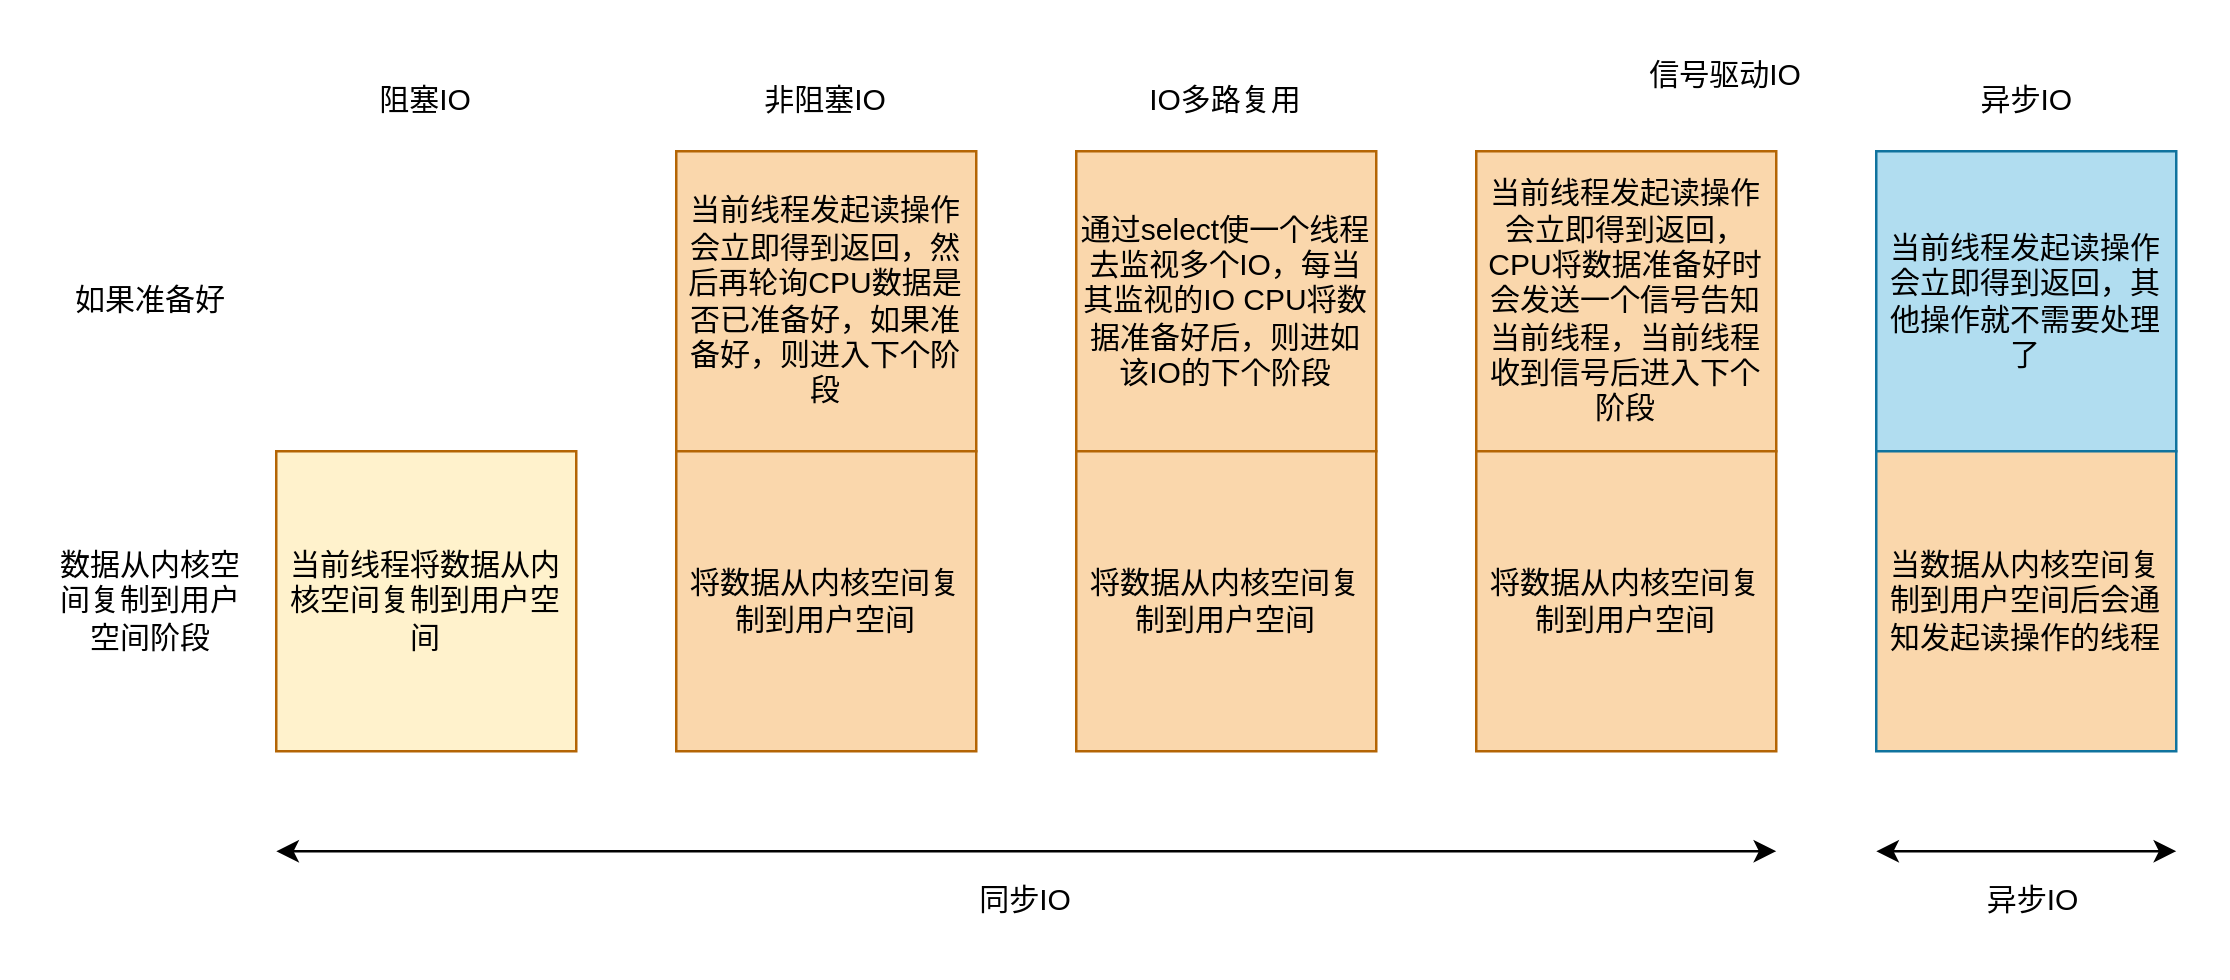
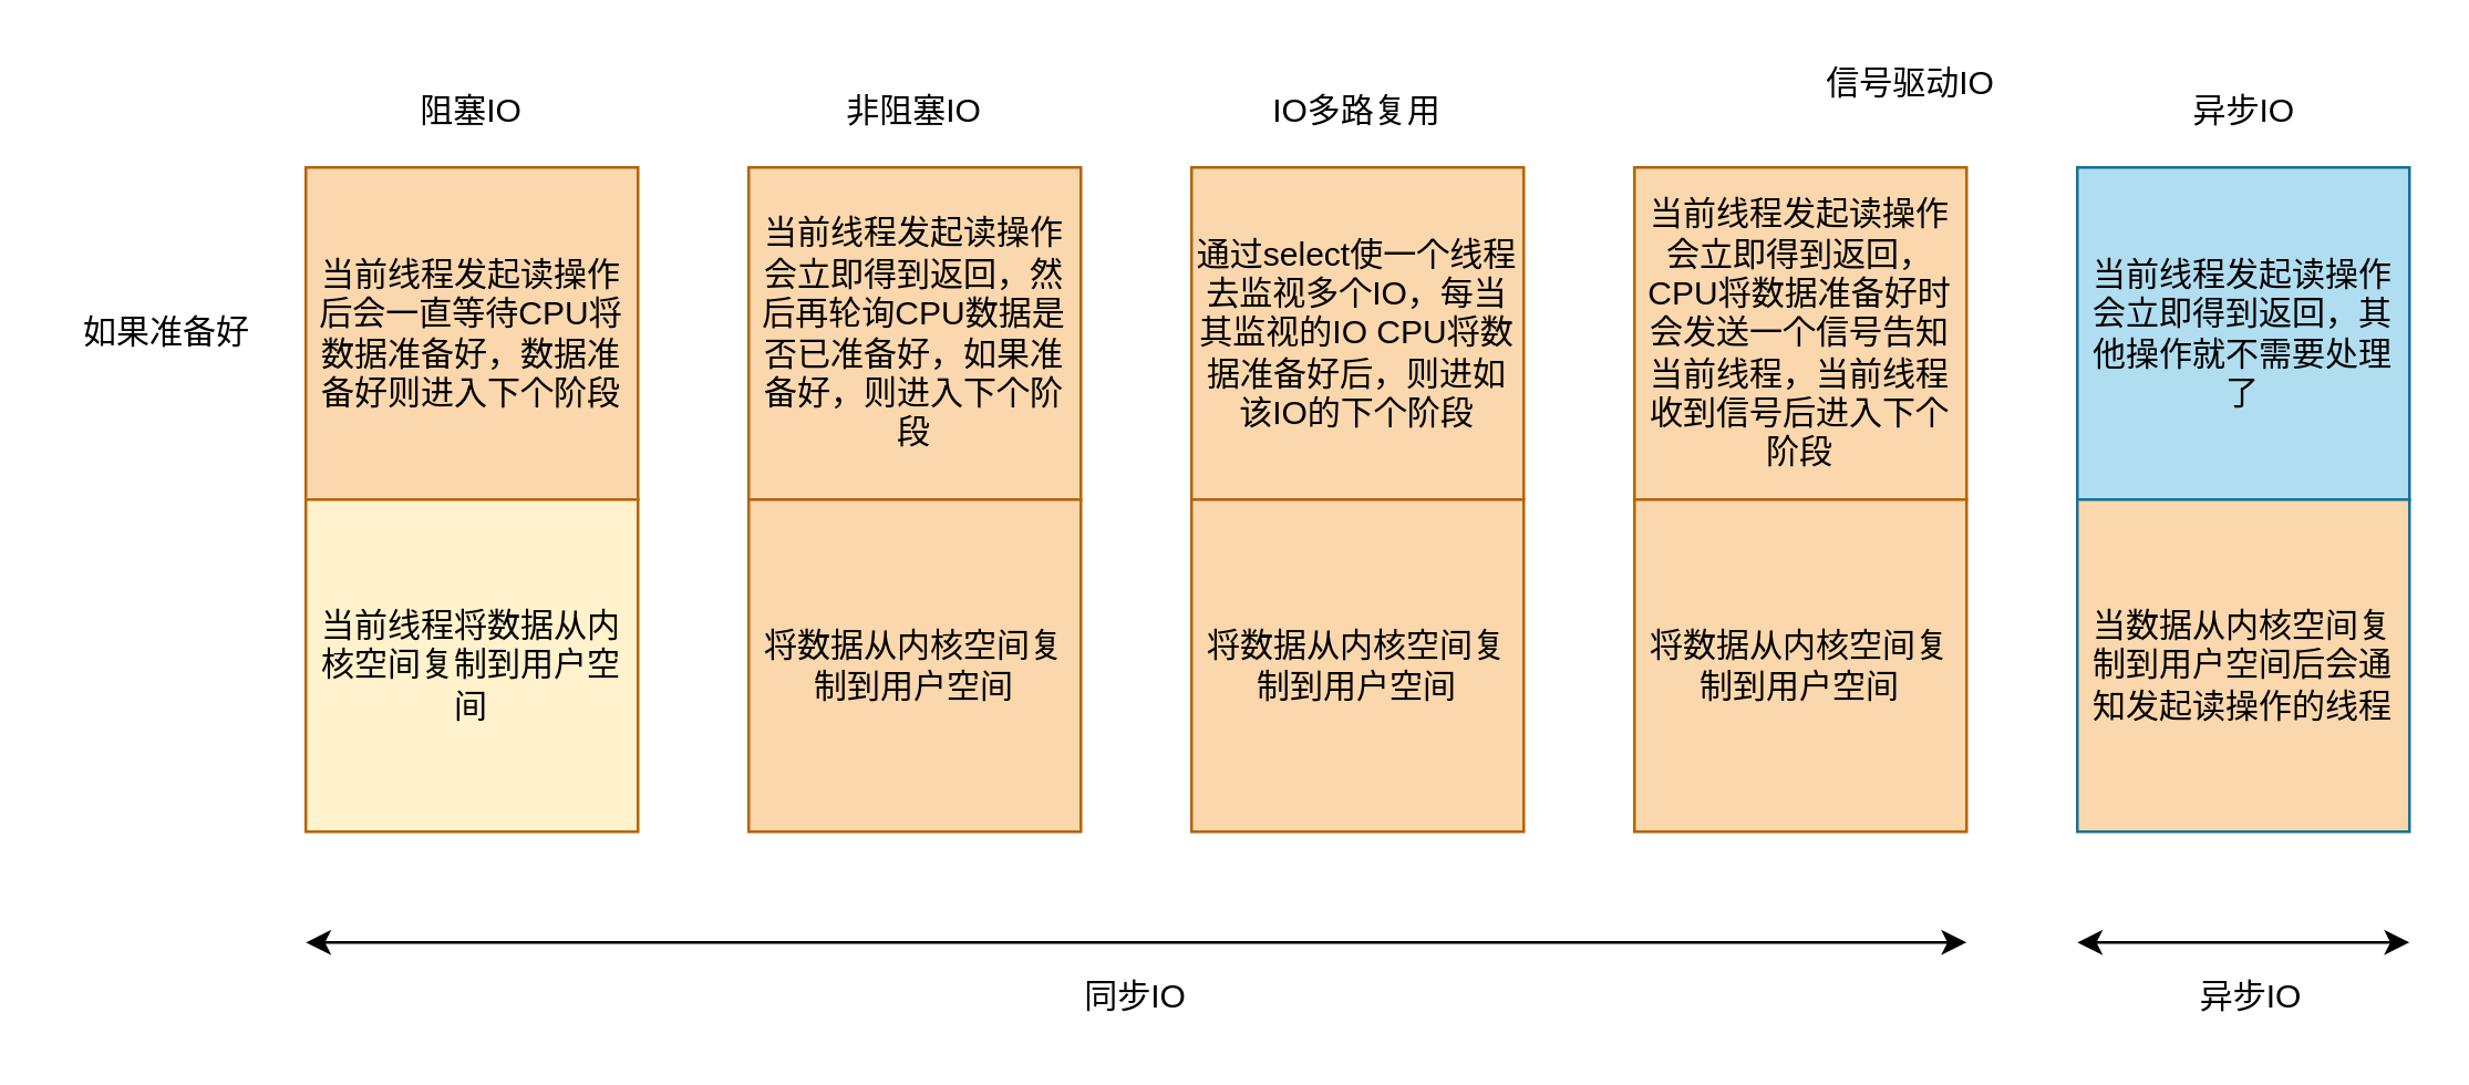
+ <mxCell id="2" value="当前线程发起读操作后会一直等待CPU将数据准备好，数据准备好则进入下个阶段" style="whiteSpace=wrap;html=1;aspect=fixed;fillColor=#fad7ac;strokeColor=#b46504;" parent="1" vertex="1"><mxGeometry x="110" y="60" width="120" height="120" as="geometry" /></mxCell>
- <mxCell id="13" value="数据从内核空间复制到用户空间阶段" style="text;html=1;strokeColor=none;fillColor=none;align=center;verticalAlign=middle;whiteSpace=wrap;rounded=0;" parent="1" vertex="1"><mxGeometry x="20" y="215" width="80" height="50" as="geometry" /></mxCell>
